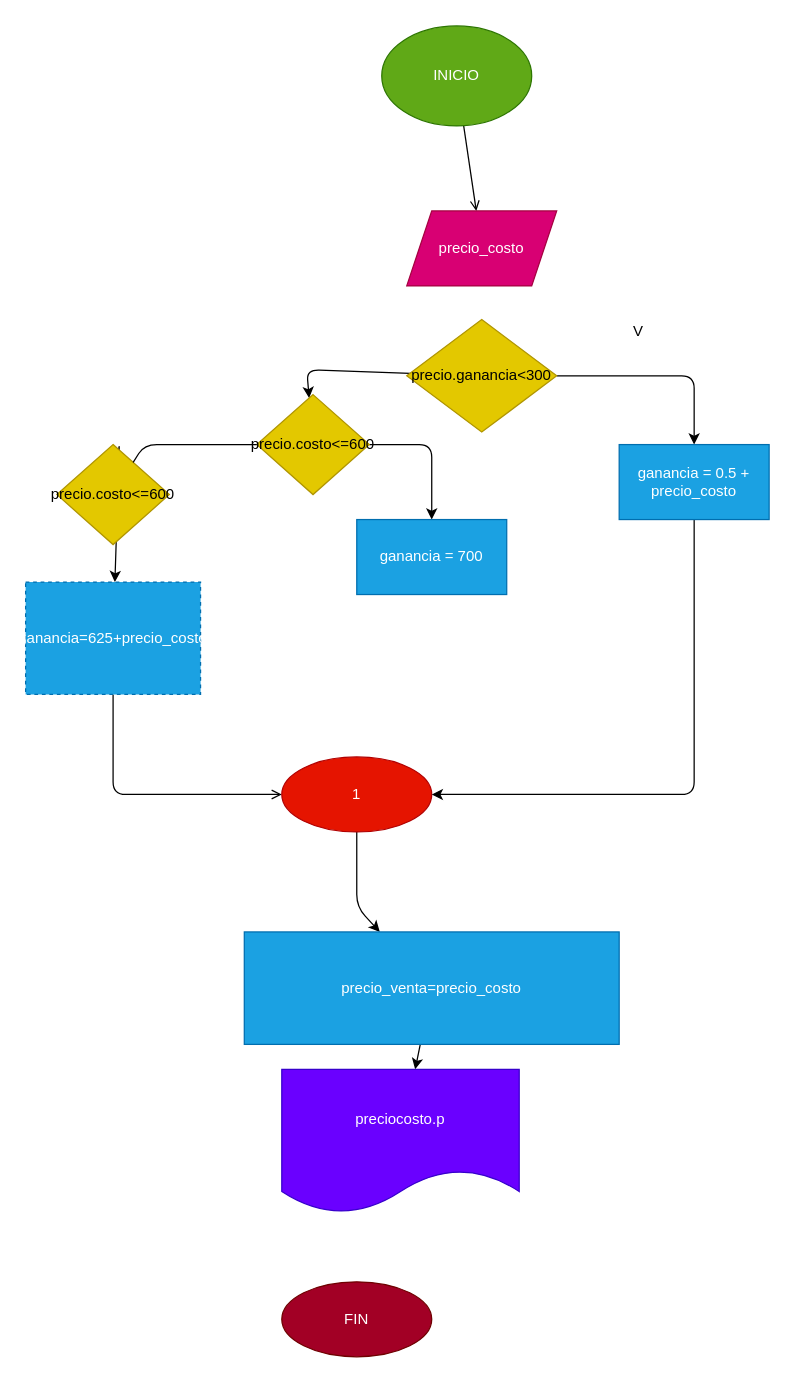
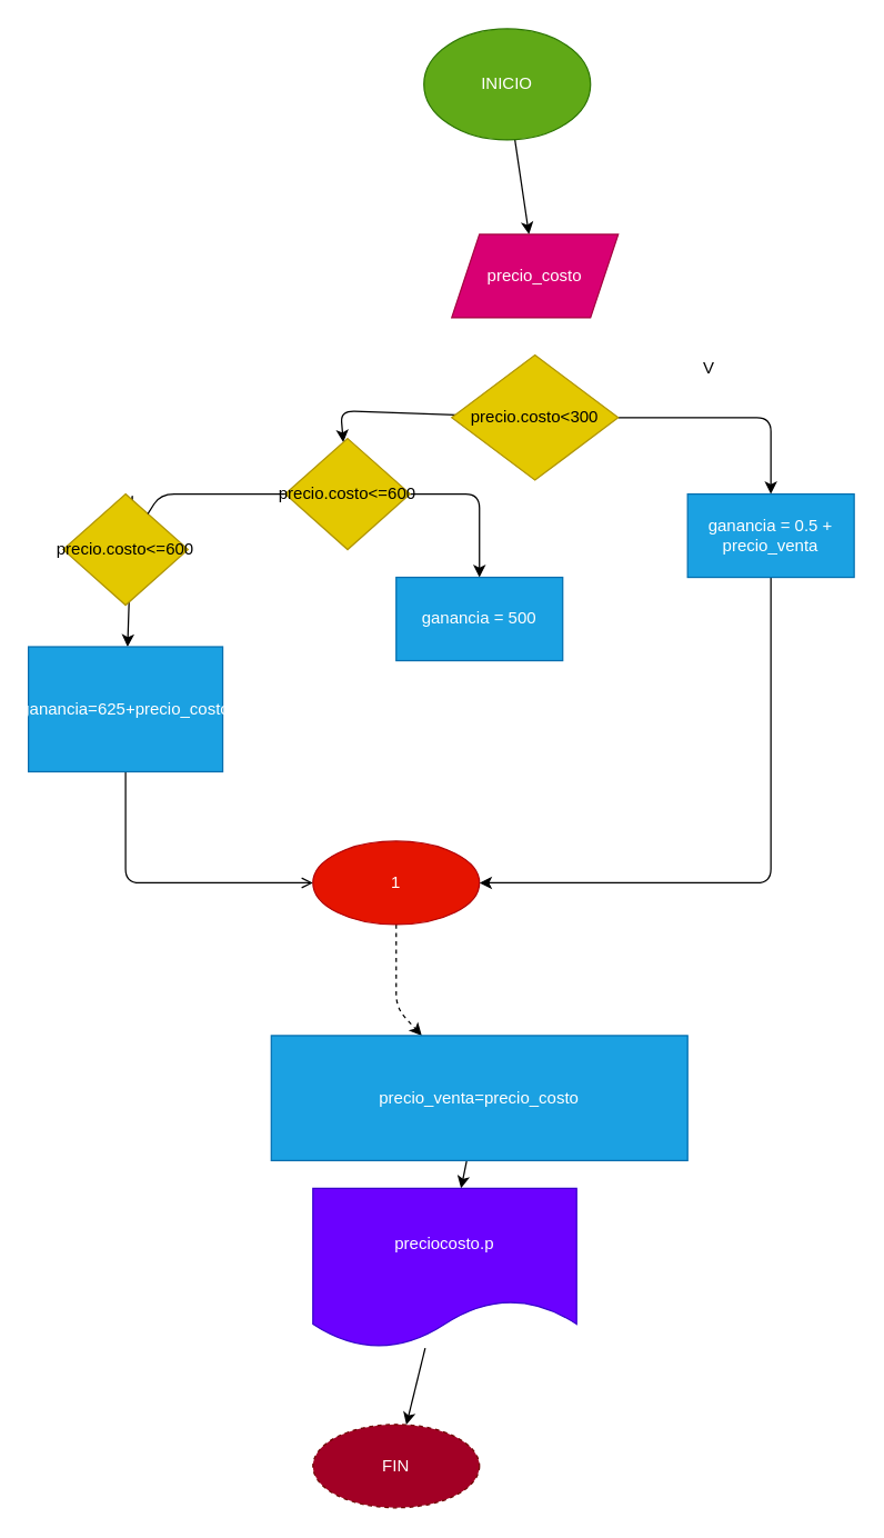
- <mxCell id="2" value="" style="edgeStyle=none;html=1;endArrow=open;" parent="1" source="3" target="4" edge="1"><mxGeometry relative="1" as="geometry"><mxPoint x="385" y="198" as="targetPoint" /></mxGeometry></mxCell>
+ <mxCell id="2" value="" style="edgeStyle=none;html=1;" parent="1" source="3" target="4" edge="1"><mxGeometry relative="1" as="geometry"><mxPoint x="385" y="198" as="targetPoint" /></mxGeometry></mxCell>
- <mxCell id="7" value="precio.ganancia&amp;lt;300" style="rhombus;whiteSpace=wrap;html=1;fillColor=#e3c800;fontColor=#000000;strokeColor=#B09500;" parent="1" vertex="1"><mxGeometry x="325" y="255" width="120" height="90" as="geometry" /></mxCell>
+ <mxCell id="7" value="precio.costo&amp;lt;300" style="rhombus;whiteSpace=wrap;html=1;fillColor=#e3c800;fontColor=#000000;strokeColor=#B09500;" parent="1" vertex="1"><mxGeometry x="325" y="255" width="120" height="90" as="geometry" /></mxCell>
- <mxCell id="20" value="&lt;font color=&quot;#ffffff&quot;&gt;ganancia = 0.5 + precio_costo&lt;/font&gt;" style="rounded=0;whiteSpace=wrap;html=1;fontColor=#ffffff;fillColor=#1ba1e2;strokeColor=#006EAF;" parent="1" vertex="1"><mxGeometry x="495" y="355" width="120" height="60" as="geometry" /></mxCell>
+ <mxCell id="20" value="&lt;font color=&quot;#ffffff&quot;&gt;ganancia = 0.5 + precio_venta&lt;/font&gt;" style="rounded=0;whiteSpace=wrap;html=1;fontColor=#ffffff;fillColor=#1ba1e2;strokeColor=#006EAF;" parent="1" vertex="1"><mxGeometry x="495" y="355" width="120" height="60" as="geometry" /></mxCell>
- <mxCell id="13" value="ganancia = 700" style="rounded=0;whiteSpace=wrap;html=1;fillColor=#1ba1e2;fontColor=#ffffff;strokeColor=#006EAF;" parent="1" vertex="1"><mxGeometry x="285" y="415" width="120" height="60" as="geometry" /></mxCell>
+ <mxCell id="13" value="ganancia = 500" style="rounded=0;whiteSpace=wrap;html=1;fillColor=#1ba1e2;fontColor=#ffffff;strokeColor=#006EAF;" parent="1" vertex="1"><mxGeometry x="285" y="415" width="120" height="60" as="geometry" /></mxCell>
- <mxCell id="12" value="ganancia=625+precio_costo" style="whiteSpace=wrap;html=1;fillColor=#1ba1e2;fontColor=#ffffff;strokeColor=#006EAF;dashed=1;" parent="1" vertex="1"><mxGeometry x="20" y="465" width="140" height="90" as="geometry" /></mxCell>
+ <mxCell id="12" value="ganancia=625+precio_costo" style="whiteSpace=wrap;html=1;fillColor=#1ba1e2;fontColor=#ffffff;strokeColor=#006EAF;" parent="1" vertex="1"><mxGeometry x="20" y="465" width="140" height="90" as="geometry" /></mxCell>
- <mxCell id="16" value="" style="edgeStyle=none;html=1;fontColor=#FFFFFF;" parent="1" source="17" target="22" edge="1"><mxGeometry relative="1" as="geometry"><Array as="points"><mxPoint x="285" y="725" /></Array></mxGeometry></mxCell>
+ <mxCell id="16" value="" style="edgeStyle=none;html=1;fontColor=#FFFFFF;dashed=1;" parent="1" source="17" target="22" edge="1"><mxGeometry relative="1" as="geometry"><Array as="points"><mxPoint x="285" y="725" /></Array></mxGeometry></mxCell>
+ <mxCell id="23" value="" style="edgeStyle=none;html=1;" edge="1" parent="1" source="24" target="25"><mxGeometry relative="1" as="geometry" /></mxCell>
- <mxCell id="25" value="FIN" style="ellipse;whiteSpace=wrap;html=1;fillColor=#a20025;strokeColor=#6F0000;fontColor=#ffffff;" vertex="1" parent="1"><mxGeometry x="225" y="1025" width="120" height="60" as="geometry" /></mxCell>
+ <mxCell id="25" value="FIN" style="ellipse;whiteSpace=wrap;html=1;fillColor=#a20025;strokeColor=#6F0000;fontColor=#ffffff;dashed=1;" vertex="1" parent="1"><mxGeometry x="225" y="1025" width="120" height="60" as="geometry" /></mxCell>
